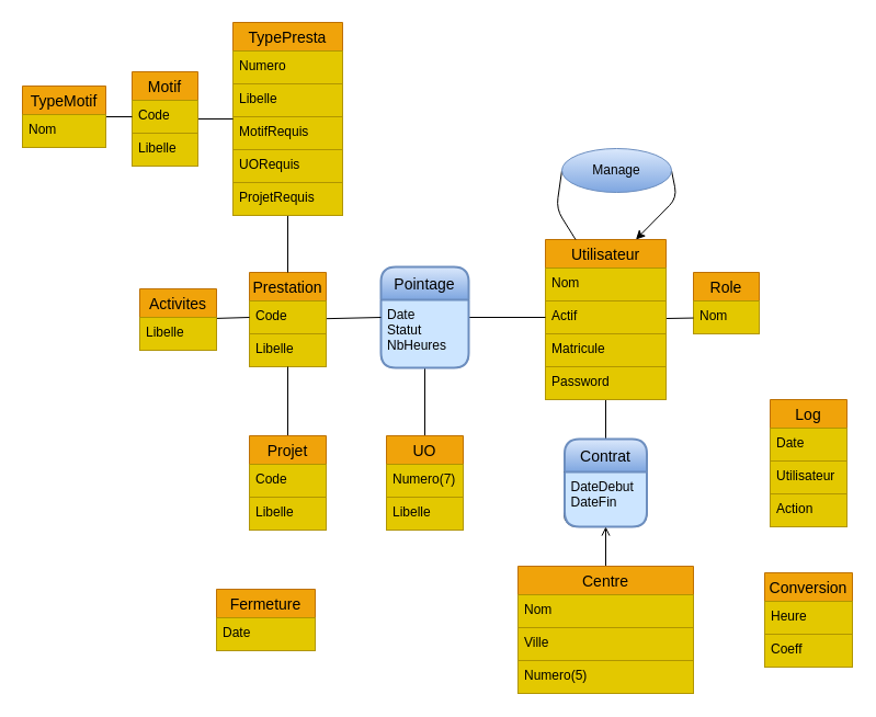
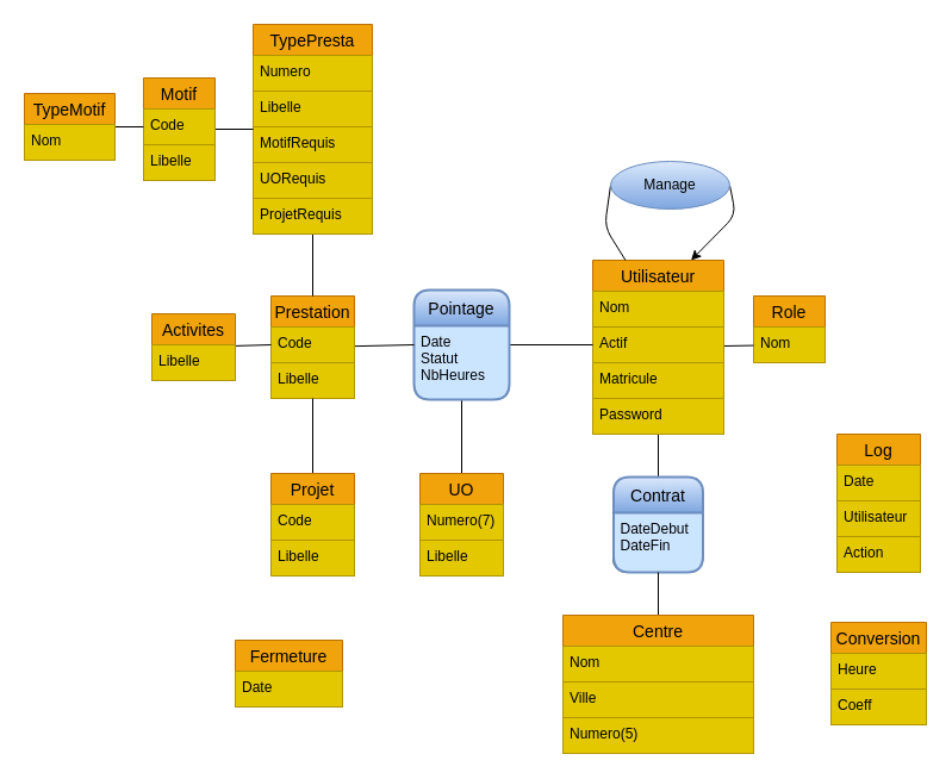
- <mxCell id="28" value="" style="edgeStyle=none;html=1;endArrow=open;endFill=0;" edge="1" parent="1" source="29" target="27"><mxGeometry relative="1" as="geometry" /></mxCell>
+ <mxCell id="28" value="" style="edgeStyle=none;html=1;endArrow=none;endFill=0;" edge="1" parent="1" source="29" target="27"><mxGeometry relative="1" as="geometry" /></mxCell>
